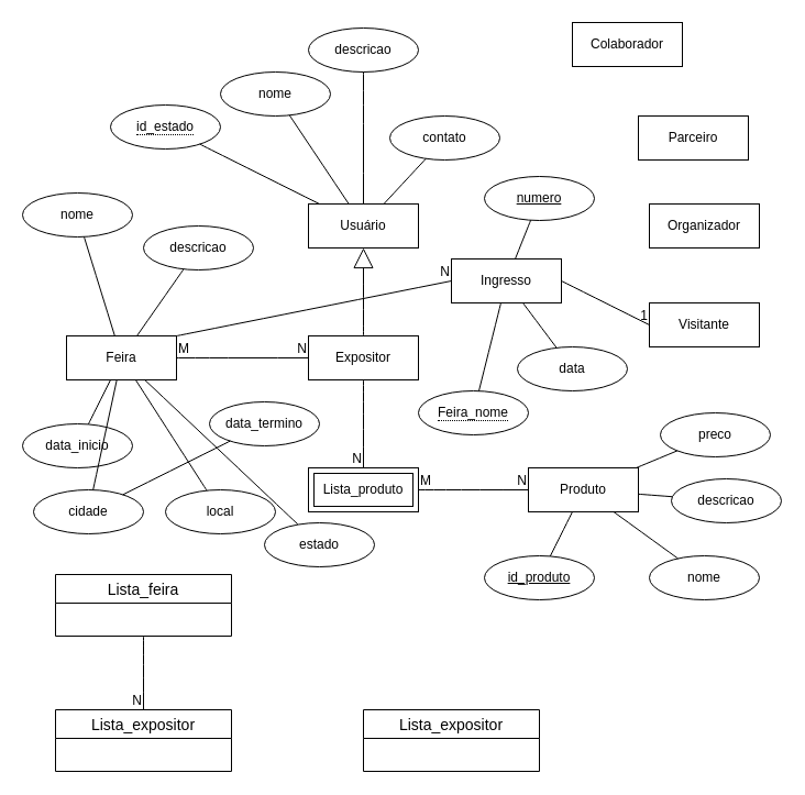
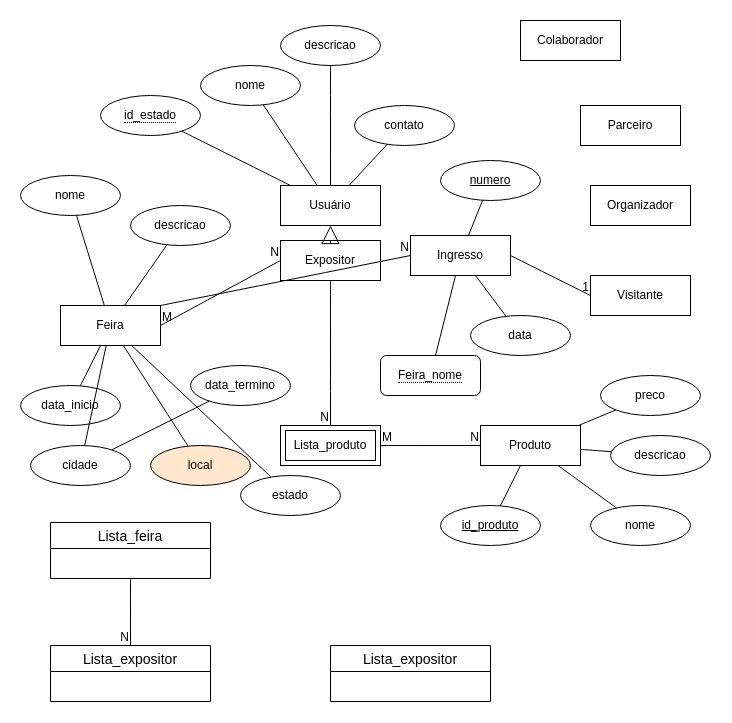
- <mxCell id="3" value="Expositor" style="whiteSpace=wrap;html=1;align=center;" vertex="1" parent="1"><mxGeometry x="280" y="305" width="100" height="40" as="geometry" /></mxCell>
+ <mxCell id="3" value="Expositor" style="whiteSpace=wrap;html=1;align=center;" vertex="1" parent="1"><mxGeometry x="280" y="240" width="100" height="40" as="geometry" /></mxCell>
- <mxCell id="60" value="&lt;span style=&quot;border-bottom: 1px dotted&quot;&gt;Feira_nome&lt;/span&gt;" style="ellipse;whiteSpace=wrap;html=1;align=center;" vertex="1" parent="1"><mxGeometry x="380" y="355" width="100" height="40" as="geometry" /></mxCell>
+ <mxCell id="60" value="&lt;span style=&quot;border-bottom: 1px dotted&quot;&gt;Feira_nome&lt;/span&gt;" style="whiteSpace=wrap;html=1;align=center;rounded=1;" vertex="1" parent="1"><mxGeometry x="380" y="355" width="100" height="40" as="geometry" /></mxCell>
- <mxCell id="29" value="local" style="ellipse;whiteSpace=wrap;html=1;align=center;" vertex="1" parent="1"><mxGeometry x="150" y="445" width="100" height="40" as="geometry" /></mxCell>
+ <mxCell id="29" value="local" style="ellipse;whiteSpace=wrap;html=1;align=center;fillColor=#ffe6cc;" vertex="1" parent="1"><mxGeometry x="150" y="445" width="100" height="40" as="geometry" /></mxCell>
